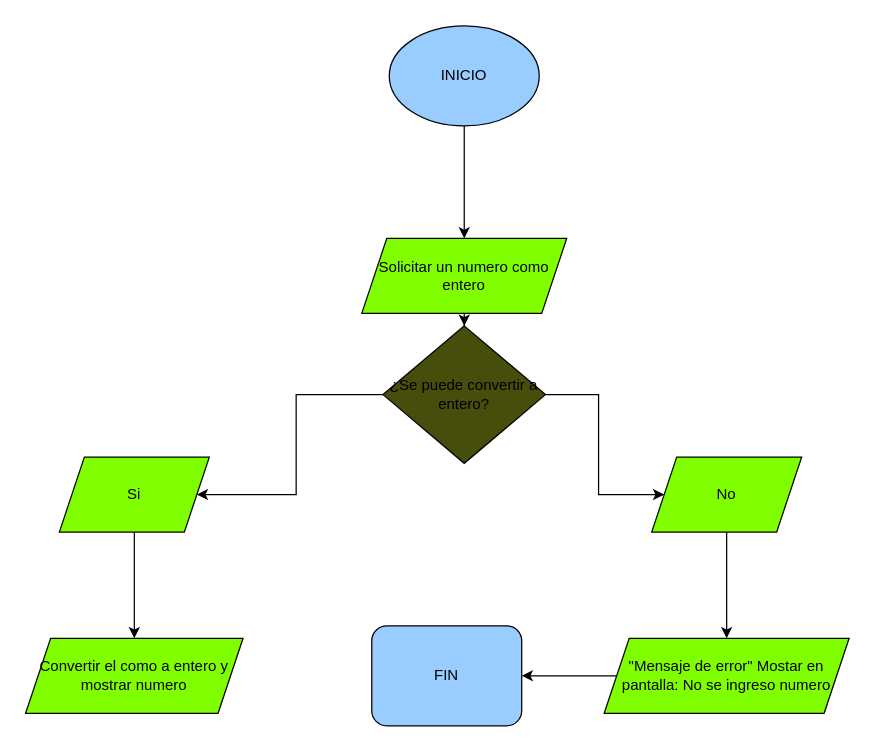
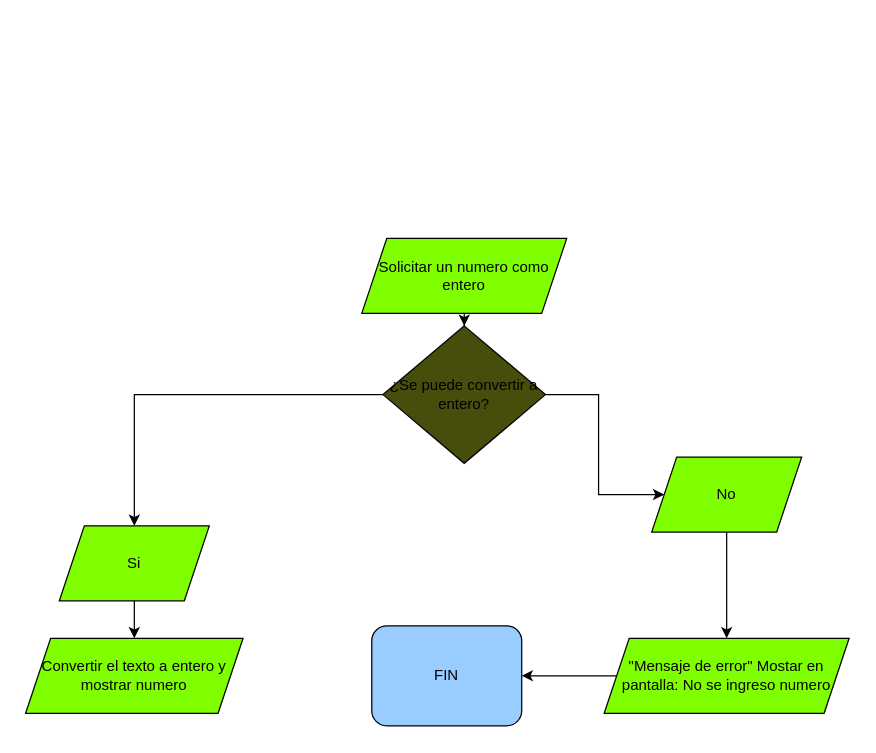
- <mxCell id="3" value="INICIO" style="ellipse;whiteSpace=wrap;html=1;fillColor=#99CCFF;" vertex="1" parent="1"><mxGeometry x="311" y="20" width="120" height="80" as="geometry" /></mxCell>
- <mxCell id="2" value="" style="edgeStyle=orthogonalEdgeStyle;rounded=0;orthogonalLoop=1;jettySize=auto;html=1;" edge="1" parent="1" source="3" target="5"><mxGeometry relative="1" as="geometry" /></mxCell>
- <mxCell id="10" value="Si" style="shape=parallelogram;perimeter=parallelogramPerimeter;whiteSpace=wrap;html=1;fixedSize=1;fillColor=#80FF00;" vertex="1" parent="1"><mxGeometry x="47" y="365" width="120" height="60" as="geometry" /></mxCell>
+ <mxCell id="10" value="Si" style="shape=parallelogram;perimeter=parallelogramPerimeter;whiteSpace=wrap;html=1;fixedSize=1;fillColor=#80FF00;" vertex="1" parent="1"><mxGeometry x="47" y="420" width="120" height="60" as="geometry" /></mxCell>
- <mxCell id="13" value="Convertir el como a entero y mostrar numero" style="shape=parallelogram;perimeter=parallelogramPerimeter;whiteSpace=wrap;html=1;fixedSize=1;fillColor=#80FF00;" vertex="1" parent="1"><mxGeometry x="20" y="510" width="174" height="60" as="geometry" /></mxCell>
+ <mxCell id="13" value="Convertir el texto a entero y mostrar numero" style="shape=parallelogram;perimeter=parallelogramPerimeter;whiteSpace=wrap;html=1;fixedSize=1;fillColor=#80FF00;" vertex="1" parent="1"><mxGeometry x="20" y="510" width="174" height="60" as="geometry" /></mxCell>
